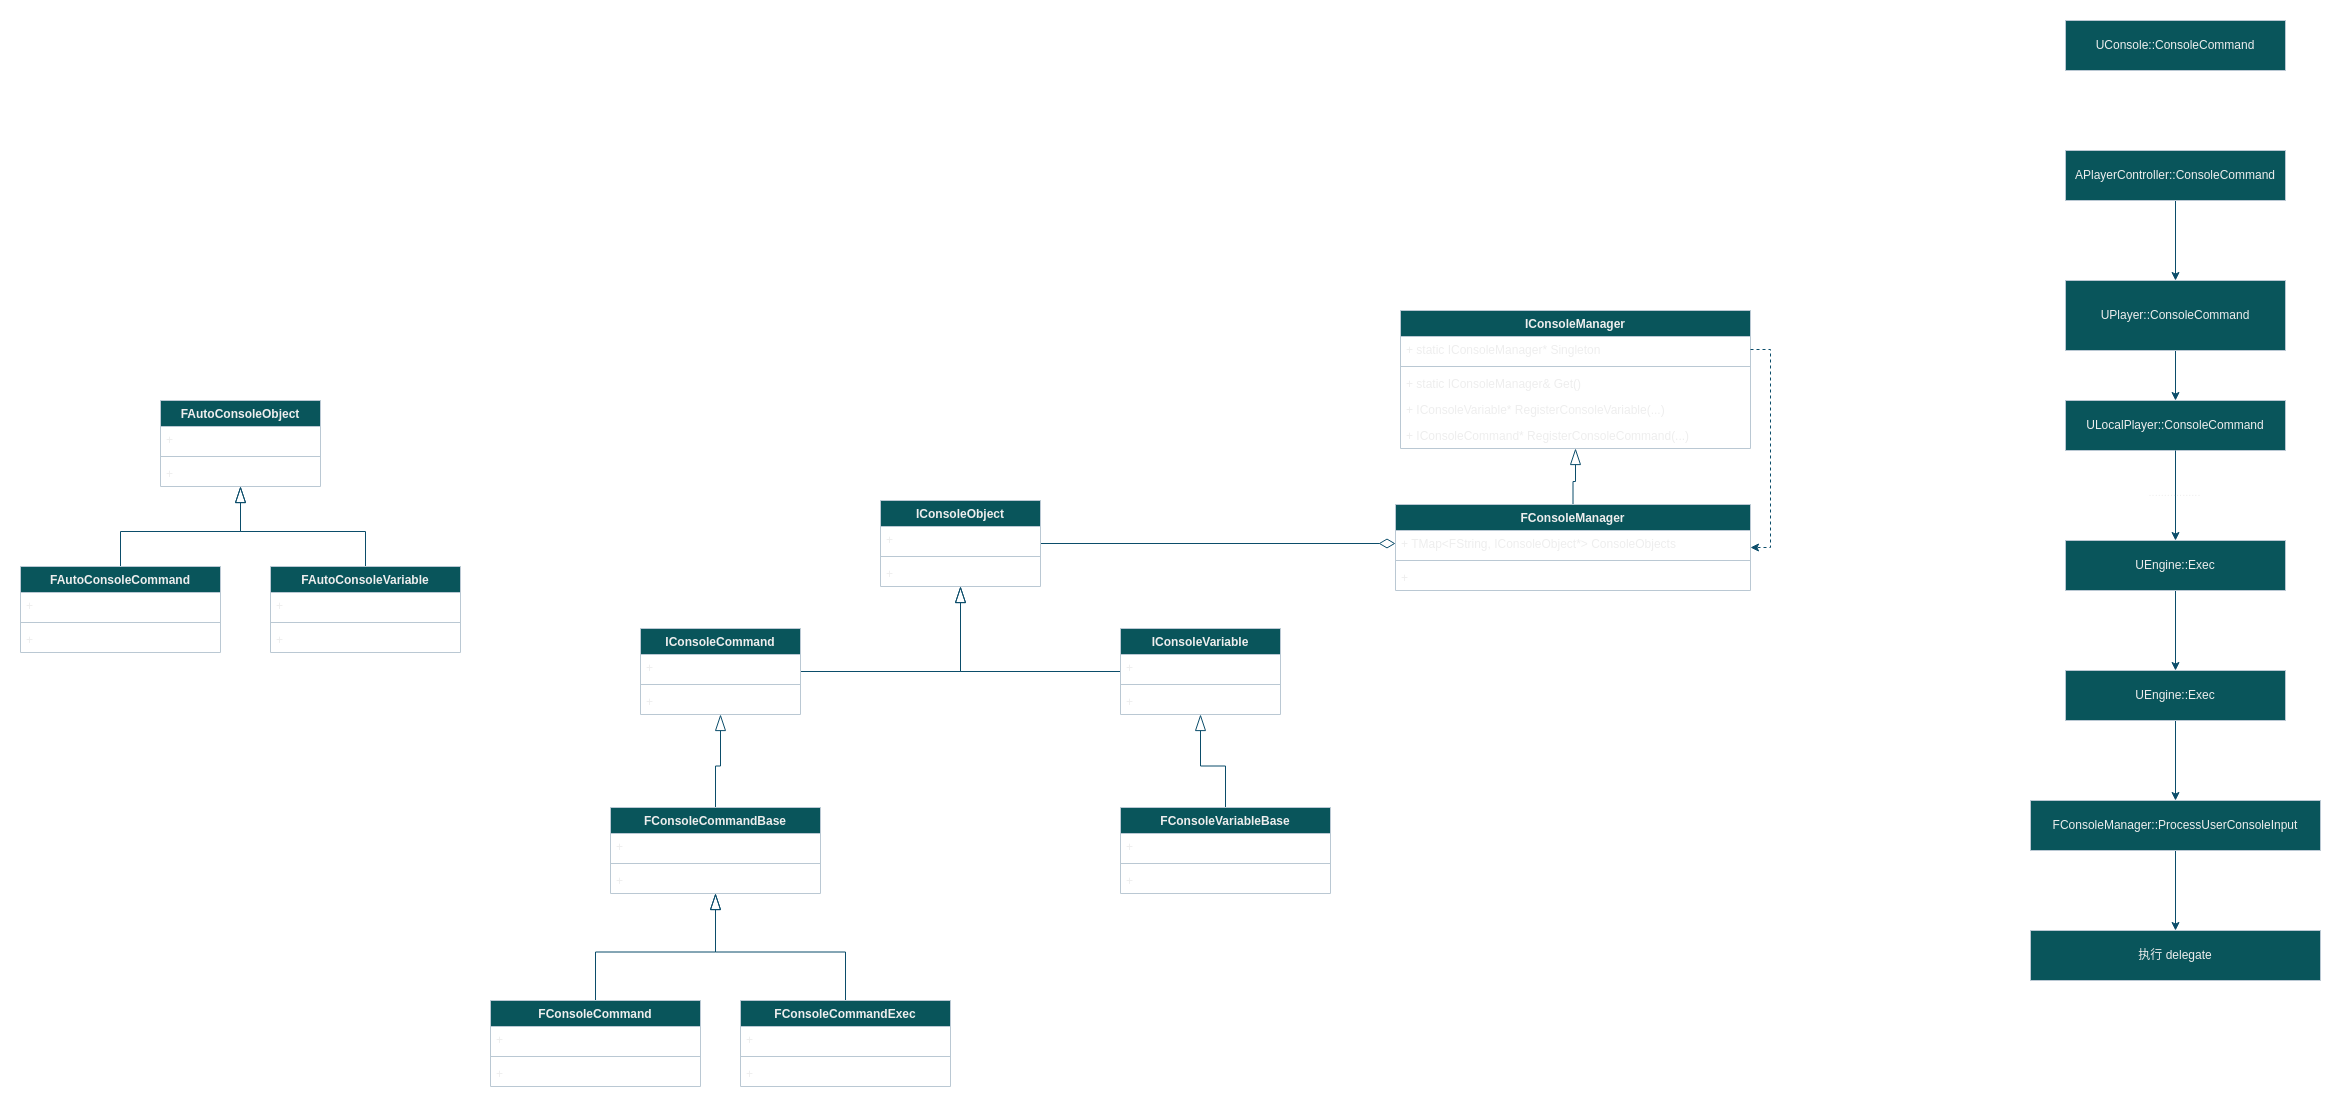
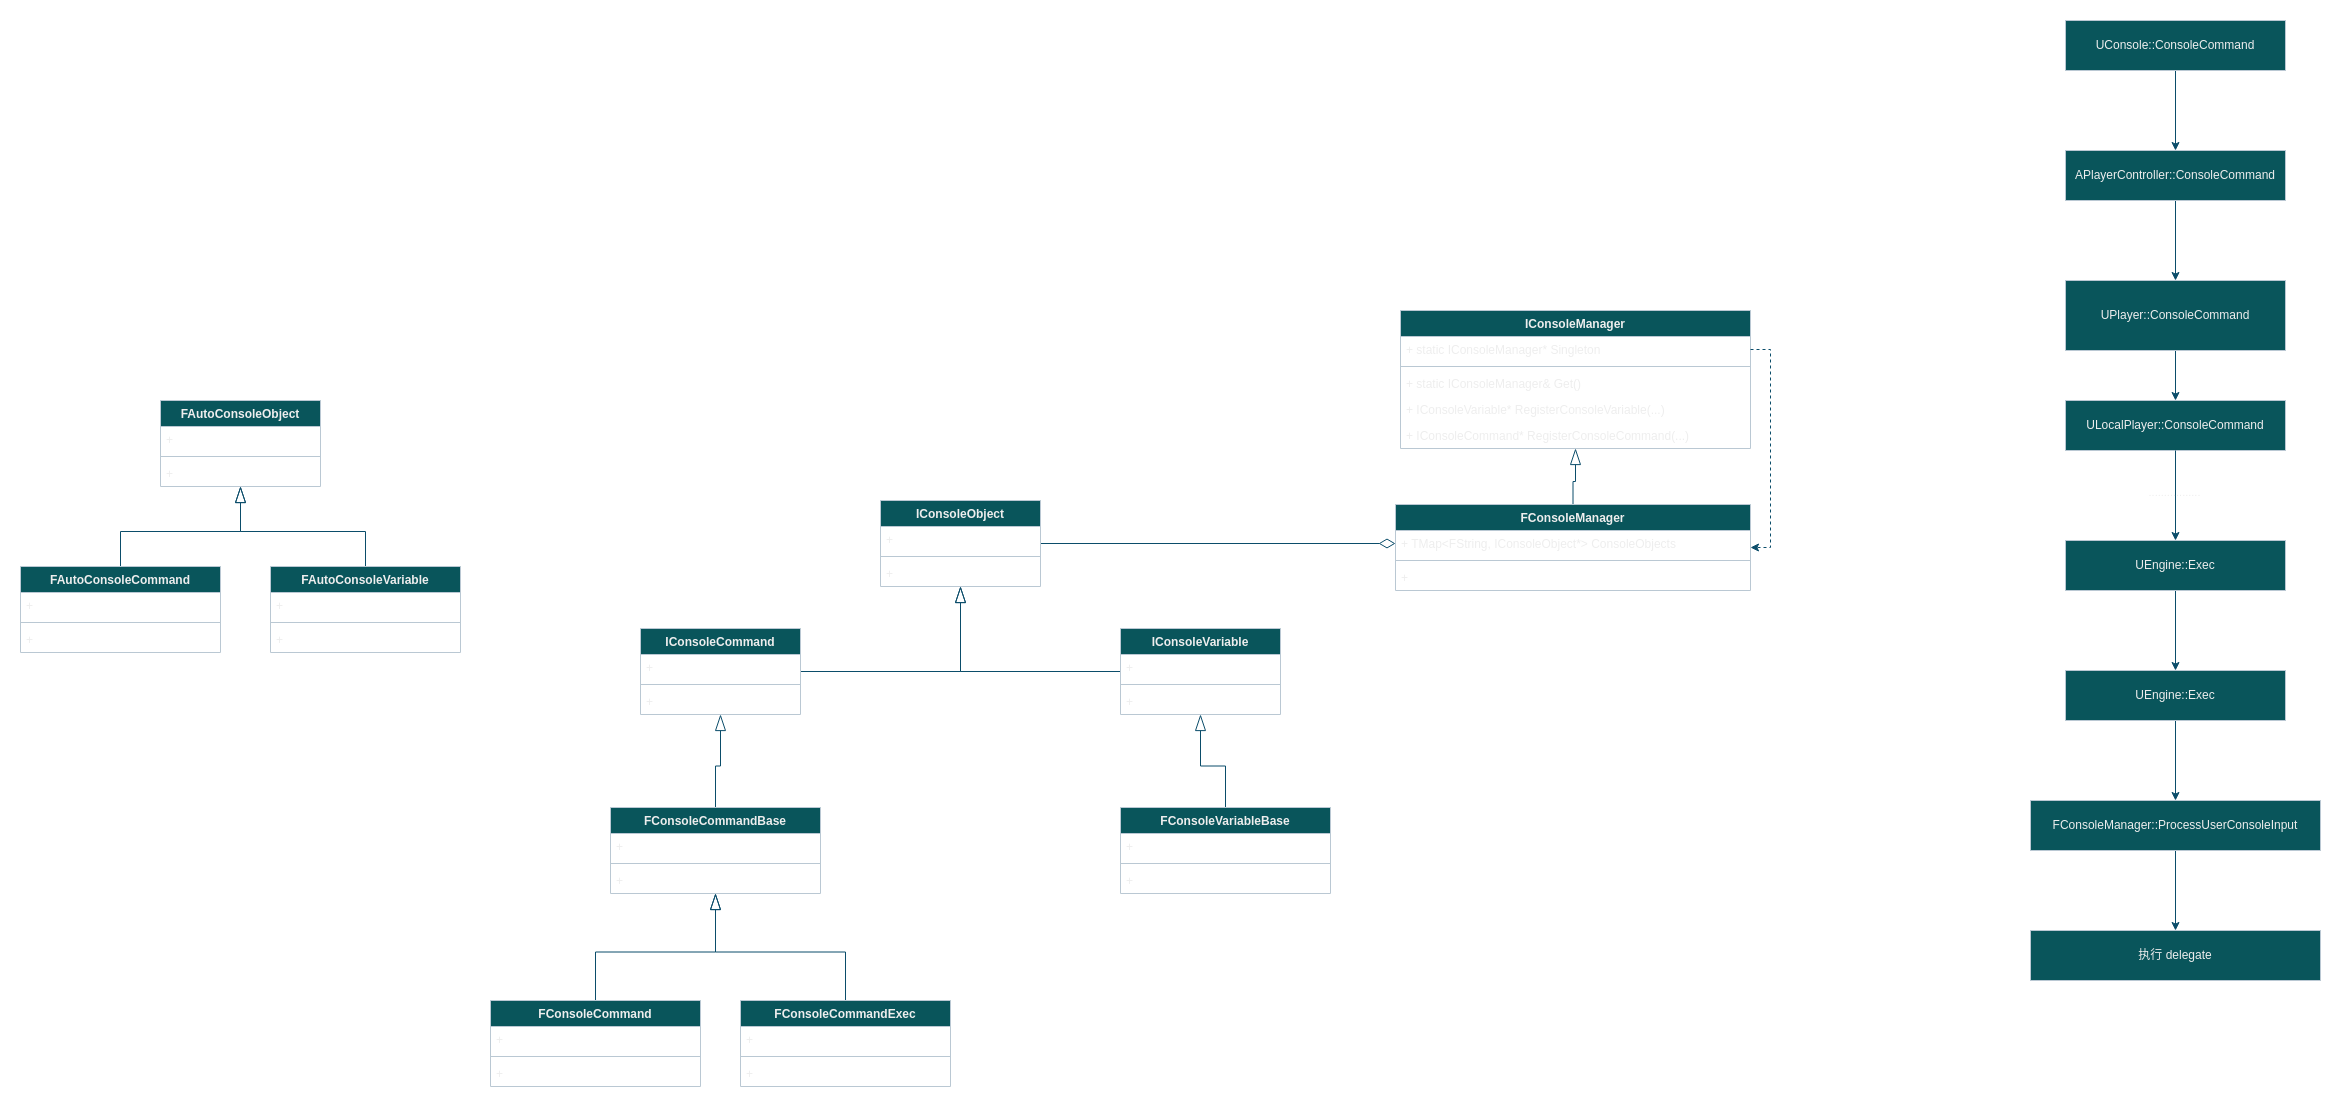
+ <mxCell id="63" value="" style="edgeStyle=orthogonalEdgeStyle;rounded=0;orthogonalLoop=1;jettySize=auto;html=1;labelBackgroundColor=none;strokeColor=#0B4D6A;fontColor=default;" edge="1" parent="1" source="64" target="66"><mxGeometry relative="1" as="geometry" /></mxCell>
